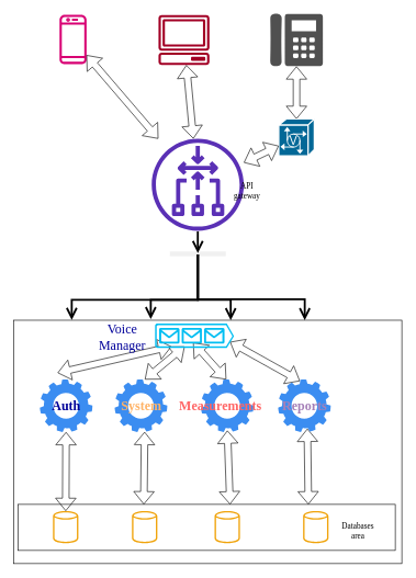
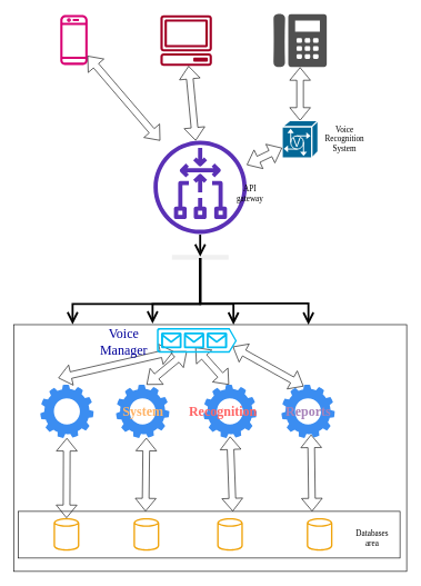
+ <mxCell id="22" value="Voice Recognition System&lt;br&gt;" style="text;html=1;strokeColor=none;fillColor=none;align=center;verticalAlign=middle;whiteSpace=wrap;rounded=0;shadow=0;comic=0;sketch=0;jiggle=1;fontFamily=Tahoma;" parent="1" vertex="1"><mxGeometry x="497" y="198" width="40" height="20" as="geometry" /></mxCell>
- <mxCell id="28" value="&lt;font style=&quot;font-size: 20px;&quot;&gt;Auth&lt;/font&gt;" style="text;html=1;align=center;verticalAlign=middle;resizable=0;points=[];autosize=1;strokeColor=none;fontFamily=Tahoma;fontSize=20;fontStyle=1;fontColor=#000099;" parent="1" vertex="1"><mxGeometry x="70" y="601" width="60" height="30" as="geometry" /></mxCell>
- <mxCell id="30" value="&lt;font style=&quot;font-size: 20px;&quot;&gt;&lt;font color=&quot;#ff6666&quot; style=&quot;font-size: 20px;&quot;&gt;Measurements&lt;/font&gt;&lt;br style=&quot;font-size: 20px;&quot;&gt;&lt;/font&gt;" style="text;html=1;align=center;verticalAlign=middle;resizable=0;points=[];autosize=1;strokeColor=none;fontFamily=Tahoma;fontSize=20;fontColor=#FFB366;fontStyle=1" parent="1" vertex="1"><mxGeometry x="253.53" y="601" width="160" height="30" as="geometry" /></mxCell>
+ <mxCell id="30" value="&lt;font style=&quot;font-size: 20px;&quot;&gt;&lt;font color=&quot;#ff6666&quot; style=&quot;font-size: 20px;&quot;&gt;Recognition&lt;/font&gt;&lt;br style=&quot;font-size: 20px;&quot;&gt;&lt;/font&gt;" style="text;html=1;align=center;verticalAlign=middle;resizable=0;points=[];autosize=1;strokeColor=none;fontFamily=Tahoma;fontSize=20;fontColor=#FFB366;fontStyle=1" parent="1" vertex="1"><mxGeometry x="253.53" y="601" width="160" height="30" as="geometry" /></mxCell>
- <mxCell id="23" value="Databases&lt;br&gt;area&lt;br&gt;" style="text;html=1;align=center;verticalAlign=middle;resizable=0;points=[];autosize=1;strokeColor=none;fontFamily=Tahoma;" parent="1" vertex="1"><mxGeometry x="508" y="791" width="70" height="30" as="geometry" /></mxCell>
+ <mxCell id="23" value="Databases&lt;br&gt;area&lt;br&gt;" style="text;html=1;align=center;verticalAlign=middle;resizable=0;points=[];autosize=1;strokeColor=none;fontFamily=Tahoma;" parent="1" vertex="1"><mxGeometry x="523" y="791" width="70" height="30" as="geometry" /></mxCell>
